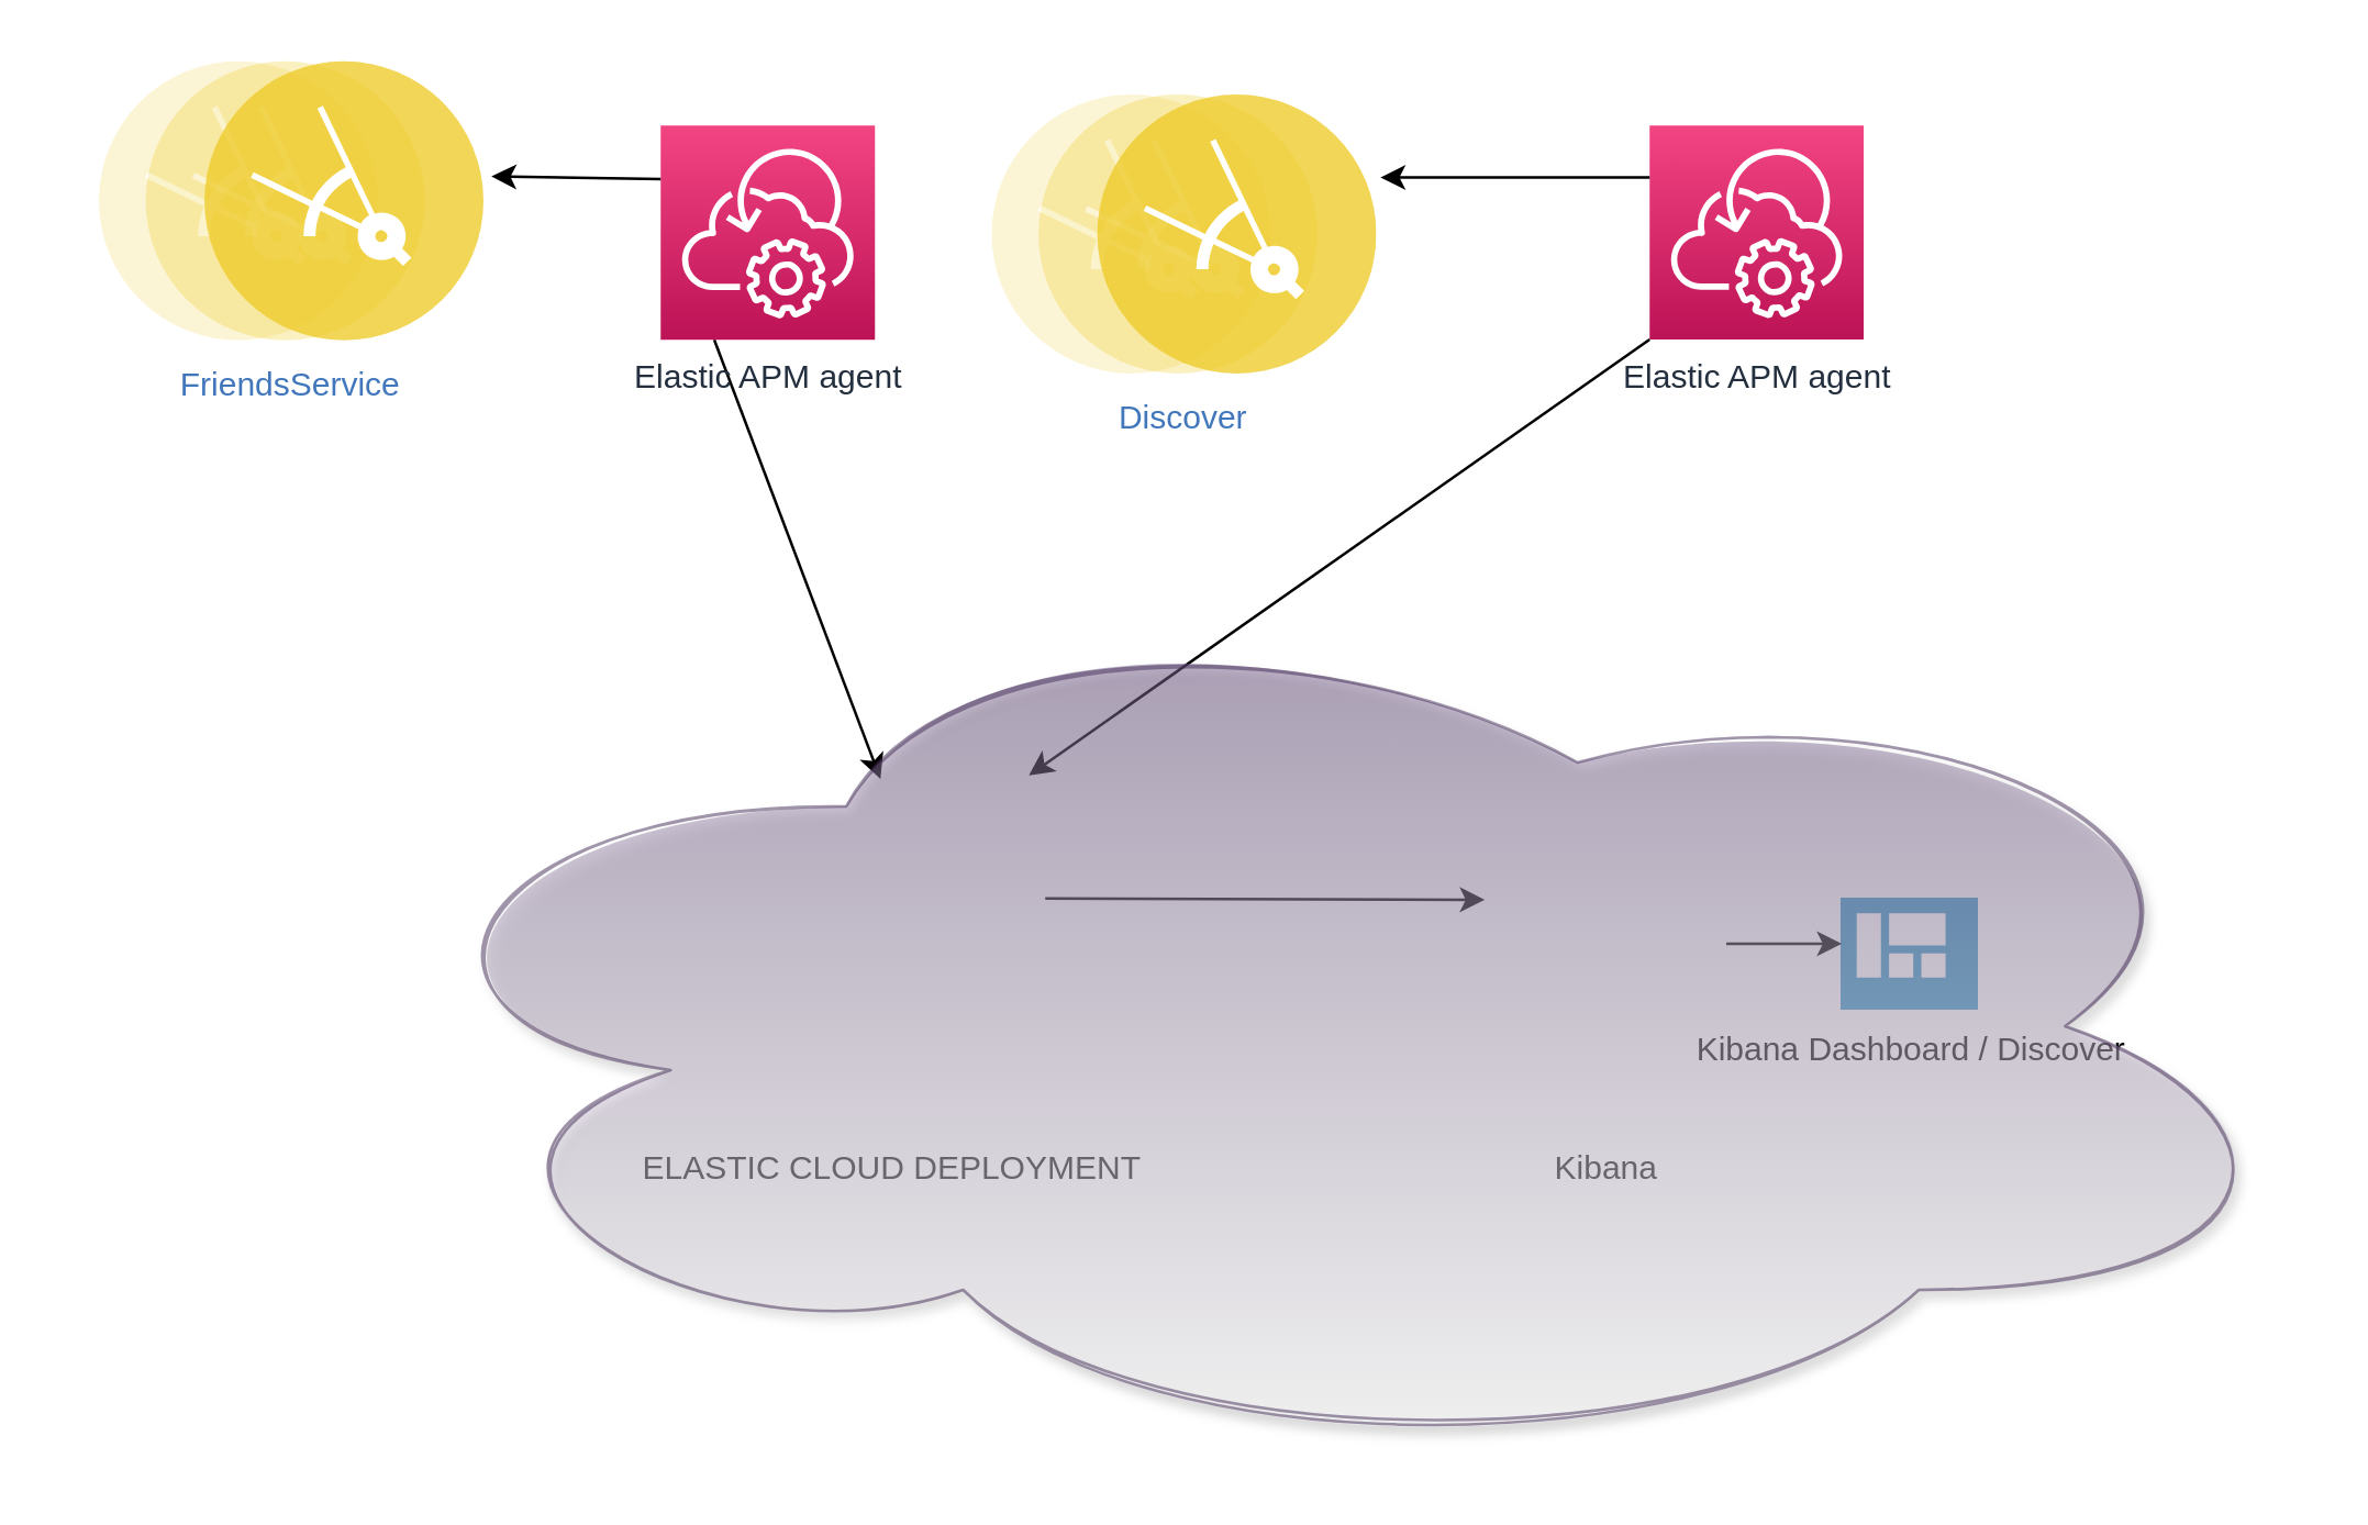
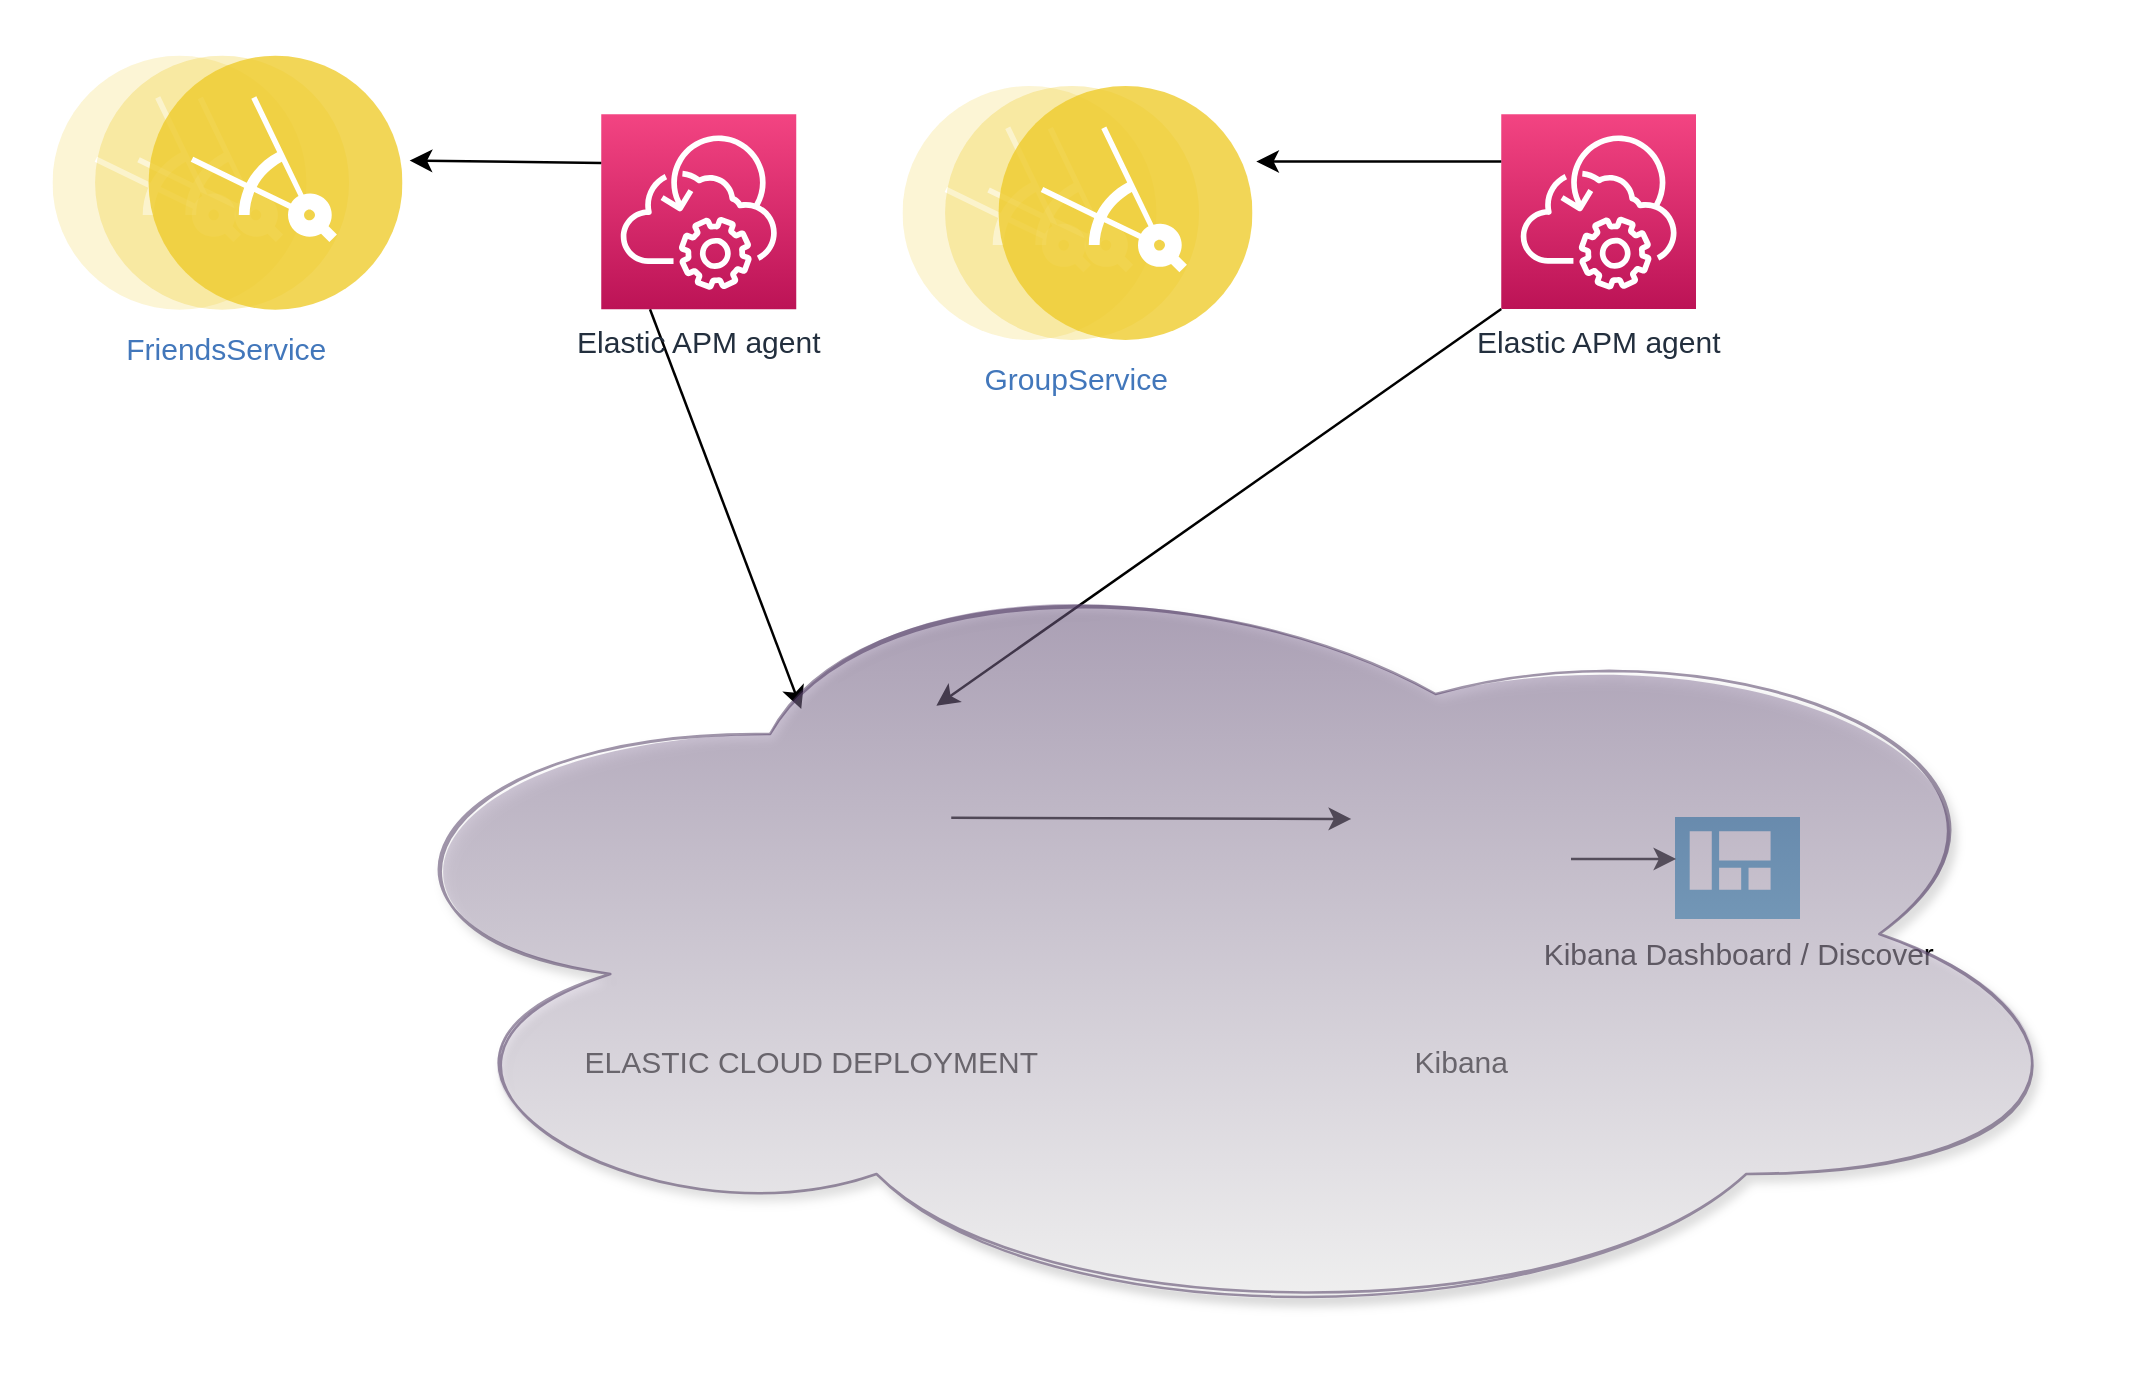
- <mxCell id="2" value="FriendsService" style="aspect=fixed;perimeter=ellipsePerimeter;html=1;align=center;shadow=0;dashed=0;fontColor=#4277BB;labelBackgroundColor=#ffffff;fontSize=12;spacingTop=3;image;image=img/lib/ibm/applications/microservice.svg;direction=west;" vertex="1" parent="1"><mxGeometry x="35" y="20.91" width="140" height="102.19" as="geometry" /></mxCell>
+ <mxCell id="2" value="FriendsService" style="aspect=fixed;perimeter=ellipsePerimeter;html=1;align=center;shadow=0;dashed=0;fontColor=#4277BB;labelBackgroundColor=#ffffff;fontSize=12;spacingTop=3;image;image=img/lib/ibm/applications/microservice.svg;direction=west;" vertex="1" parent="1"><mxGeometry x="20" y="20.91" width="140" height="102.19" as="geometry" /></mxCell>
- <mxCell id="3" value="Discover" style="aspect=fixed;perimeter=ellipsePerimeter;html=1;align=center;shadow=0;dashed=0;fontColor=#4277BB;labelBackgroundColor=#ffffff;fontSize=12;spacingTop=3;image;image=img/lib/ibm/applications/microservice.svg;direction=west;" vertex="1" parent="1"><mxGeometry x="360" y="33" width="140" height="102.19" as="geometry" /></mxCell>
+ <mxCell id="3" value="GroupService" style="aspect=fixed;perimeter=ellipsePerimeter;html=1;align=center;shadow=0;dashed=0;fontColor=#4277BB;labelBackgroundColor=#ffffff;fontSize=12;spacingTop=3;image;image=img/lib/ibm/applications/microservice.svg;direction=west;" vertex="1" parent="1"><mxGeometry x="360" y="33" width="140" height="102.19" as="geometry" /></mxCell>
